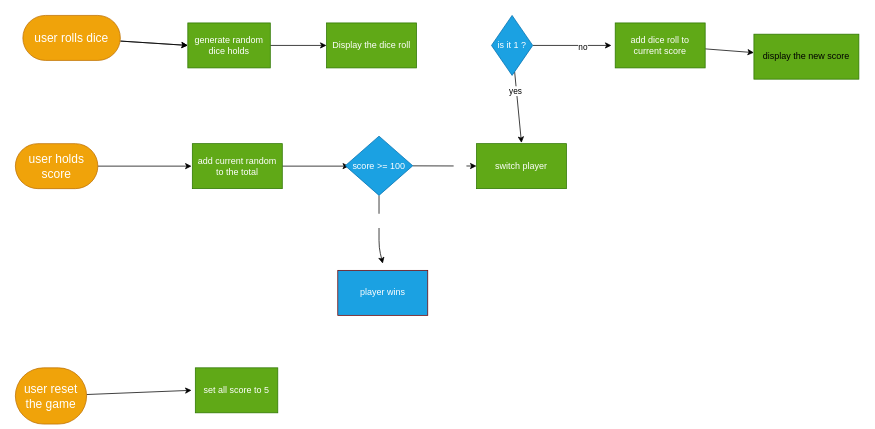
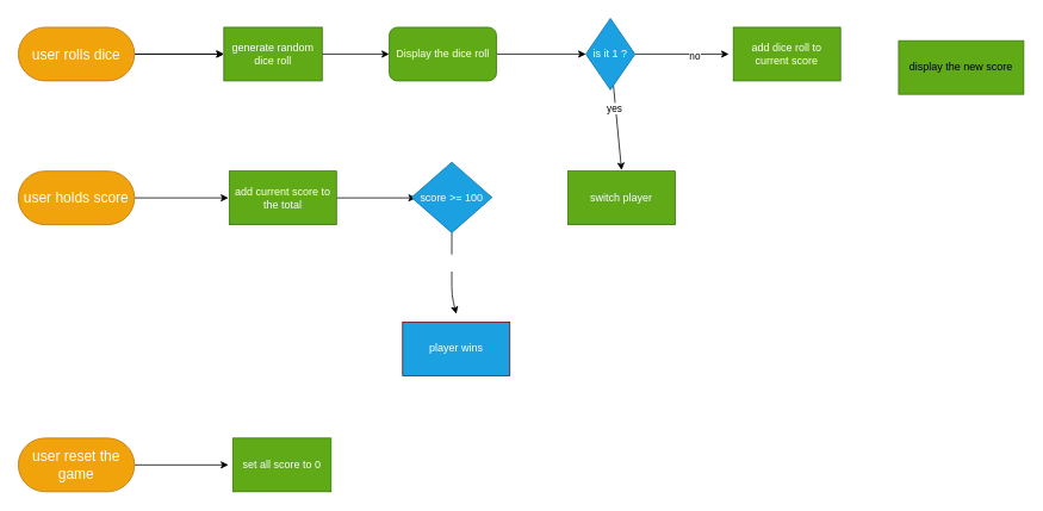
- <mxCell id="4" value="&lt;font style=&quot;font-size: 16px;&quot; color=&quot;#ffffff&quot;&gt;user rolls dice&lt;/font&gt;" style="rounded=1;whiteSpace=wrap;html=1;arcSize=50;fillColor=#f0a30a;strokeColor=#BD7000;fontColor=#000000;" parent="1" vertex="1"><mxGeometry x="30" y="20" width="130" height="60" as="geometry" /></mxCell>
+ <mxCell id="4" value="&lt;font style=&quot;font-size: 16px;&quot; color=&quot;#ffffff&quot;&gt;user rolls dice&lt;/font&gt;" style="rounded=1;whiteSpace=wrap;html=1;arcSize=50;fillColor=#f0a30a;strokeColor=#BD7000;fontColor=#000000;" parent="1" vertex="1"><mxGeometry x="20" y="30" width="130" height="60" as="geometry" /></mxCell>
- <mxCell id="6" value="generate random dice holds" style="rounded=0;whiteSpace=wrap;html=1;fillColor=#60a917;strokeColor=#2D7600;fontColor=#ffffff;" parent="1" vertex="1"><mxGeometry x="250" y="30" width="110" height="60" as="geometry" /></mxCell>
+ <mxCell id="6" value="generate random dice roll" style="rounded=0;whiteSpace=wrap;html=1;fillColor=#60a917;strokeColor=#2D7600;fontColor=#ffffff;" parent="1" vertex="1"><mxGeometry x="250" y="30" width="110" height="60" as="geometry" /></mxCell>
- <mxCell id="8" value="Display the dice roll" style="whiteSpace=wrap;html=1;rounded=0;fillColor=#60a917;fontColor=#ffffff;strokeColor=#2D7600;" parent="1" vertex="1"><mxGeometry x="435" y="30" width="120" height="60" as="geometry" /></mxCell>
+ <mxCell id="8" value="Display the dice roll" style="whiteSpace=wrap;html=1;fillColor=#60a917;fontColor=#ffffff;strokeColor=#2D7600;rounded=1;" parent="1" vertex="1"><mxGeometry x="435" y="30" width="120" height="60" as="geometry" /></mxCell>
+ <mxCell id="7" value="" style="edgeStyle=none;html=1;" parent="1" source="8" target="13" edge="1"><mxGeometry relative="1" as="geometry" /></mxCell>
- <mxCell id="14" value="" style="edgeStyle=none;html=1;" parent="1" source="15" target="16" edge="1"><mxGeometry relative="1" as="geometry" /></mxCell>
- <mxCell id="19" value="&lt;font style=&quot;font-size: 16px;&quot; color=&quot;#ffffff&quot;&gt;user holds score&lt;/font&gt;" style="rounded=1;whiteSpace=wrap;html=1;arcSize=50;fillColor=#f0a30a;strokeColor=#BD7000;fontColor=#000000;" parent="1" vertex="1"><mxGeometry x="20" y="191" width="110" height="60" as="geometry" /></mxCell>
+ <mxCell id="19" value="&lt;font style=&quot;font-size: 16px;&quot; color=&quot;#ffffff&quot;&gt;user holds score&lt;/font&gt;" style="rounded=1;whiteSpace=wrap;html=1;arcSize=50;fillColor=#f0a30a;strokeColor=#BD7000;fontColor=#000000;" parent="1" vertex="1"><mxGeometry x="20" y="191" width="130" height="60" as="geometry" /></mxCell>
- <mxCell id="21" value="add current random to the total" style="rounded=0;whiteSpace=wrap;html=1;fillColor=#60a917;strokeColor=#2D7600;fontColor=#ffffff;" parent="1" vertex="1"><mxGeometry x="256" y="191" width="120" height="60" as="geometry" /></mxCell>
+ <mxCell id="21" value="add current score to the total" style="rounded=0;whiteSpace=wrap;html=1;fillColor=#60a917;strokeColor=#2D7600;fontColor=#ffffff;" parent="1" vertex="1"><mxGeometry x="256" y="191" width="120" height="60" as="geometry" /></mxCell>
- <mxCell id="22" value="" style="edgeStyle=none;html=1;fontSize=16;fontColor=#FFFFFF;" parent="1" source="26" target="17" edge="1"><mxGeometry relative="1" as="geometry" /></mxCell>
- <mxCell id="23" value="no" style="edgeLabel;html=1;align=center;verticalAlign=middle;resizable=0;points=[];fontSize=16;fontColor=#FFFFFF;" parent="22" vertex="1" connectable="0"><mxGeometry x="0.485" y="1" relative="1" as="geometry"><mxPoint as="offset" /></mxGeometry></mxCell>
- <mxCell id="30" value="set all score to 5" style="rounded=0;whiteSpace=wrap;html=1;fillColor=#60a917;strokeColor=#2D7600;fontColor=#ffffff;" parent="1" vertex="1"><mxGeometry x="260" y="490" width="110" height="60" as="geometry" /></mxCell>
+ <mxCell id="30" value="set all score to 0" style="rounded=0;whiteSpace=wrap;html=1;fillColor=#60a917;strokeColor=#2D7600;fontColor=#ffffff;" parent="1" vertex="1"><mxGeometry x="260" y="490" width="110" height="60" as="geometry" /></mxCell>
- <mxCell id="29" value="&lt;font style=&quot;font-size: 16px;&quot; color=&quot;#ffffff&quot;&gt;user reset the game&lt;/font&gt;" style="rounded=1;whiteSpace=wrap;html=1;arcSize=50;fillColor=#f0a30a;strokeColor=#BD7000;fontColor=#000000;" parent="1" vertex="1"><mxGeometry x="20" y="490" width="95" height="75" as="geometry" /></mxCell>
+ <mxCell id="29" value="&lt;font style=&quot;font-size: 16px;&quot; color=&quot;#ffffff&quot;&gt;user reset the game&lt;/font&gt;" style="rounded=1;whiteSpace=wrap;html=1;arcSize=50;fillColor=#f0a30a;strokeColor=#BD7000;fontColor=#000000;" parent="1" vertex="1"><mxGeometry x="20" y="490" width="130" height="60" as="geometry" /></mxCell>
